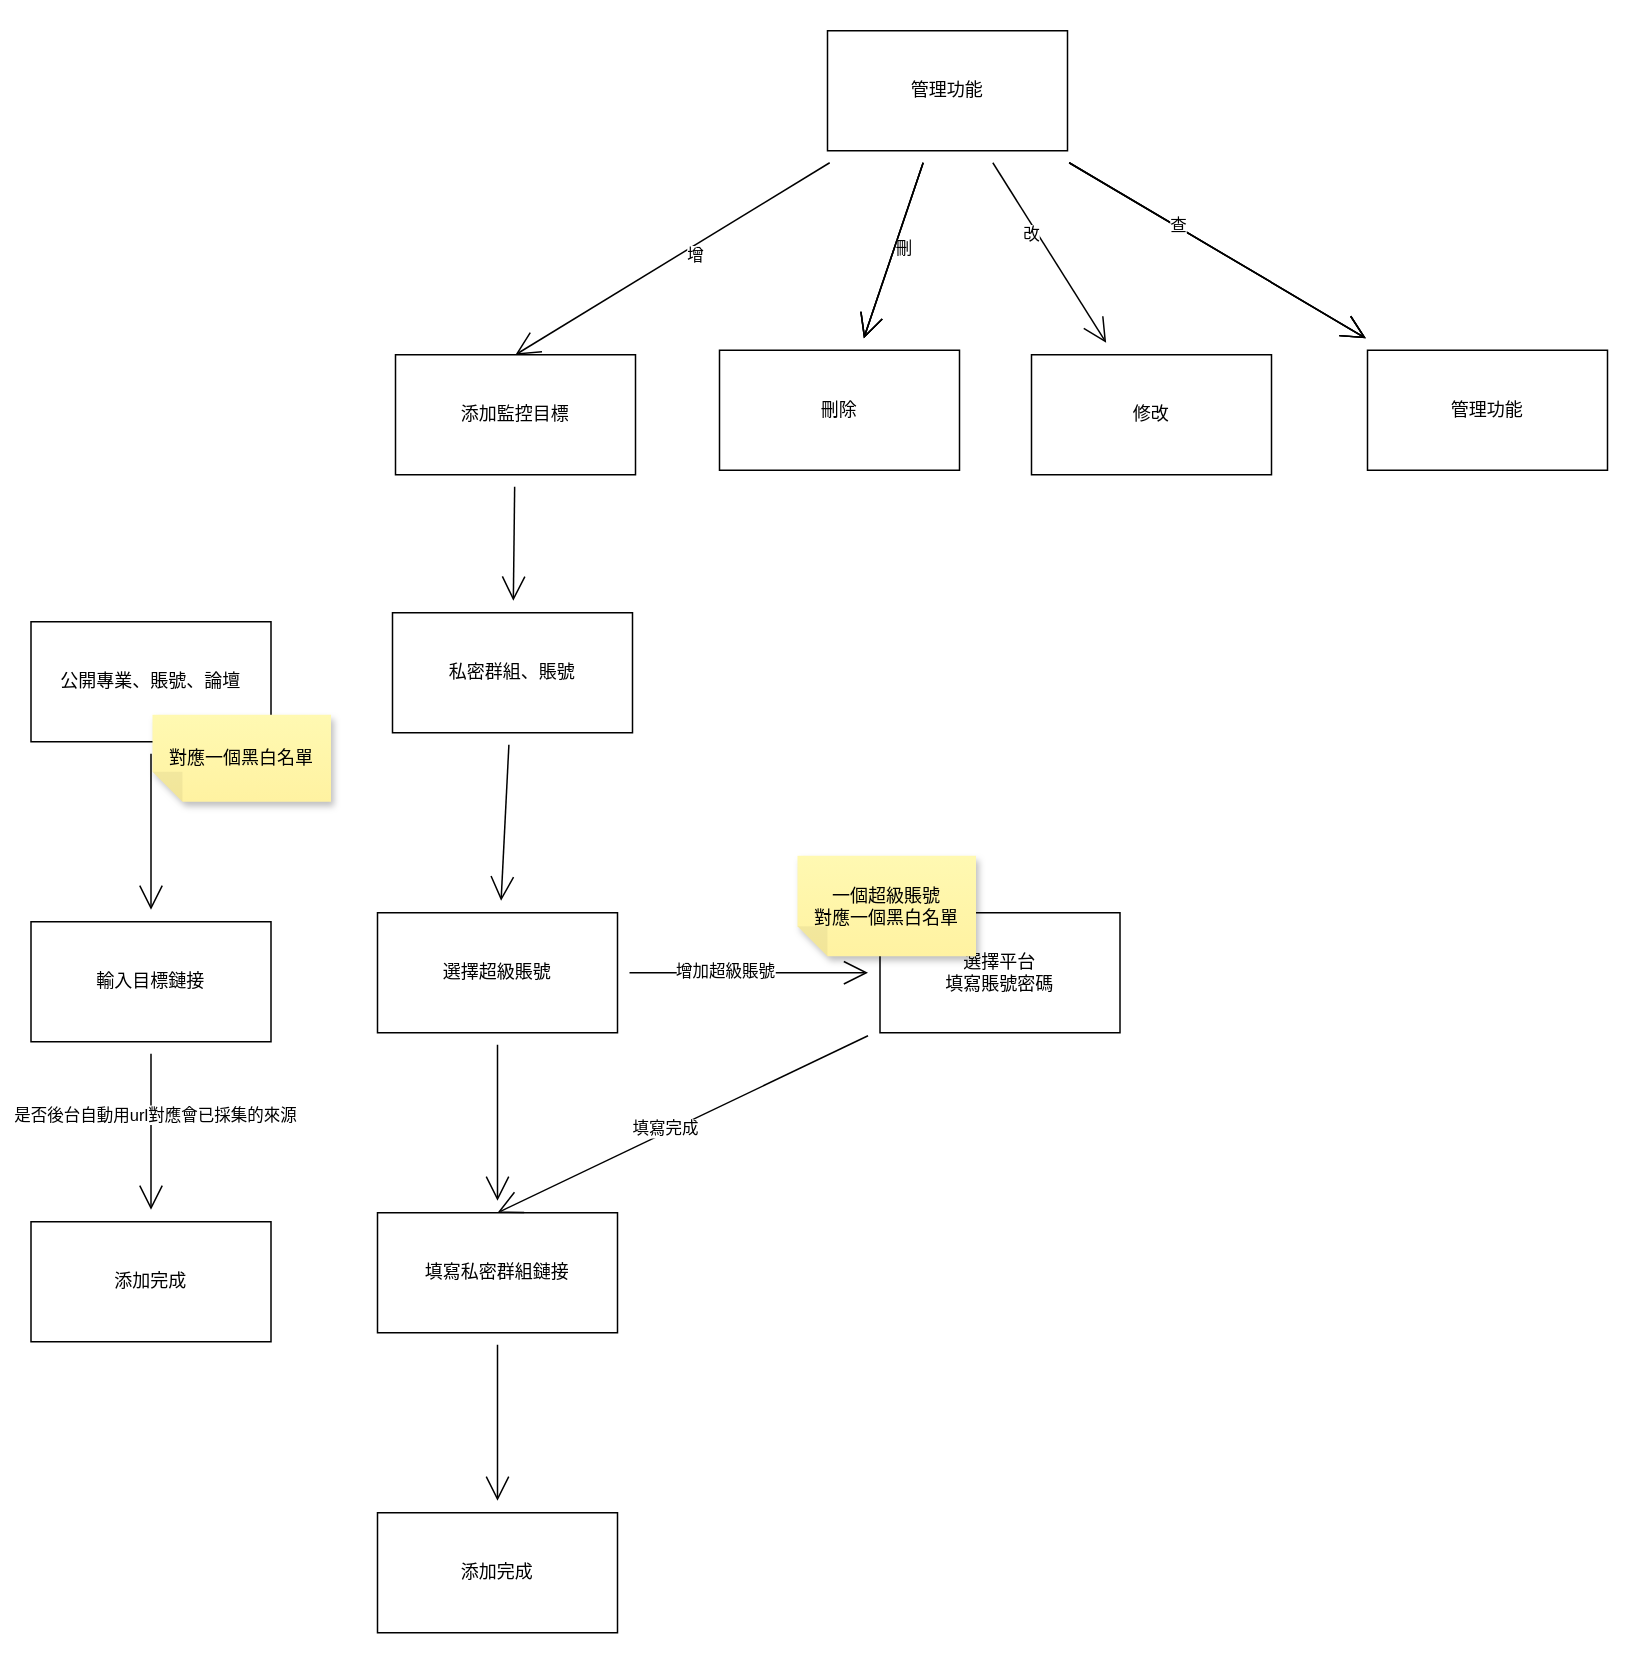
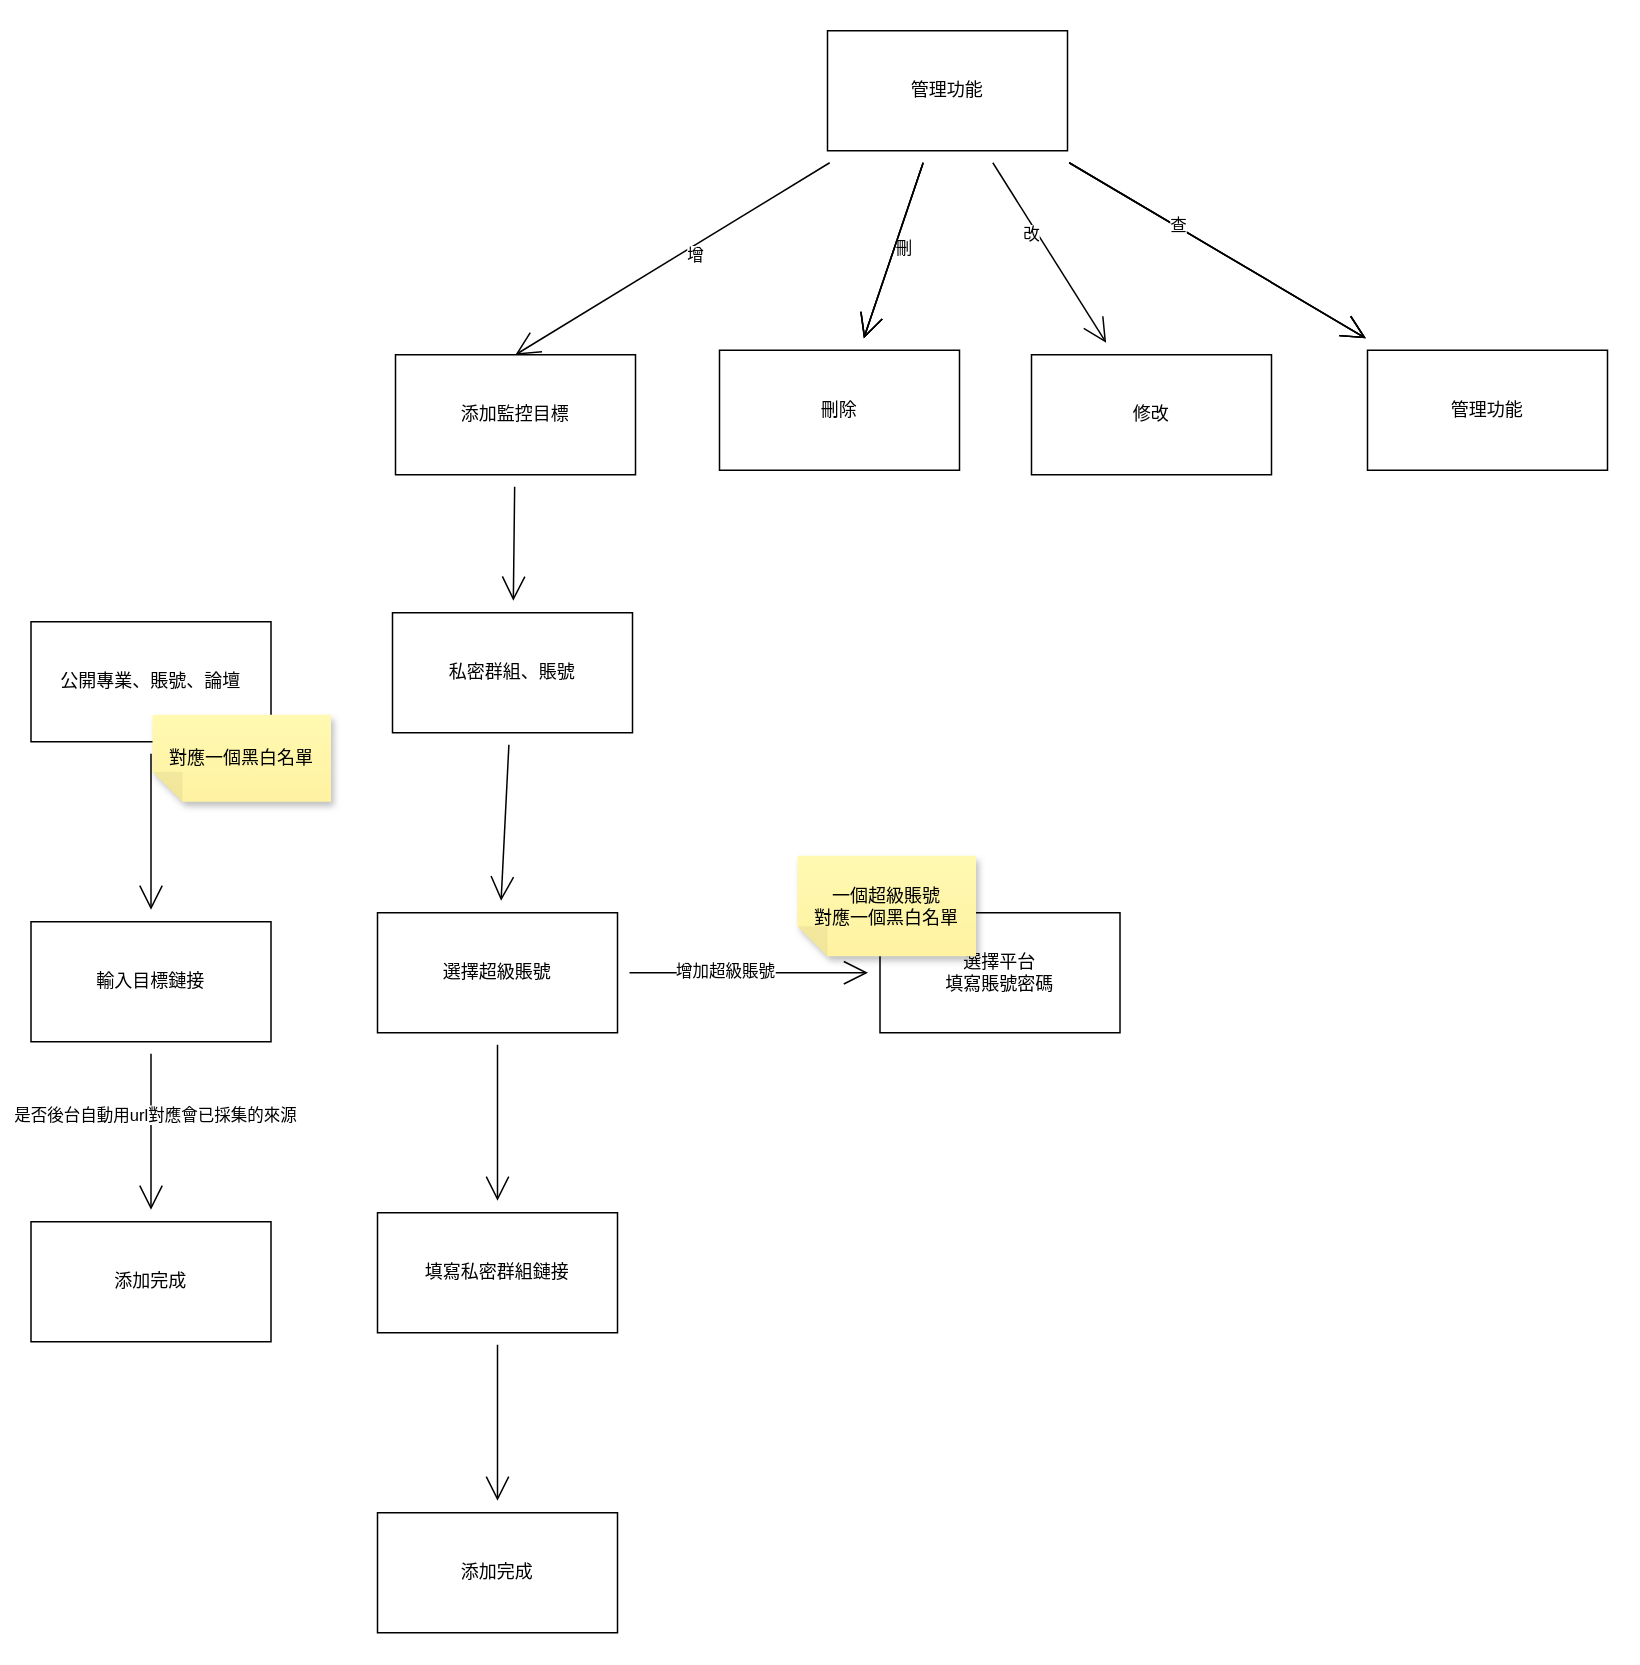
- <mxCell id="19" value="" style="edgeStyle=none;curved=1;rounded=0;orthogonalLoop=1;jettySize=auto;html=1;endArrow=open;startSize=14;endSize=14;sourcePerimeterSpacing=8;targetPerimeterSpacing=8;entryX=0.5;entryY=0;entryDx=0;entryDy=0;" edge="1" parent="1" source="21" target="13"><mxGeometry relative="1" as="geometry"><mxPoint x="612.941" y="736" as="targetPoint" /></mxGeometry></mxCell>
- <mxCell id="20" value="填寫完成" style="edgeLabel;html=1;align=center;verticalAlign=middle;resizable=0;points=[];" vertex="1" connectable="0" parent="19"><mxGeometry x="0.086" y="-3" relative="1" as="geometry"><mxPoint as="offset" /></mxGeometry></mxCell>
